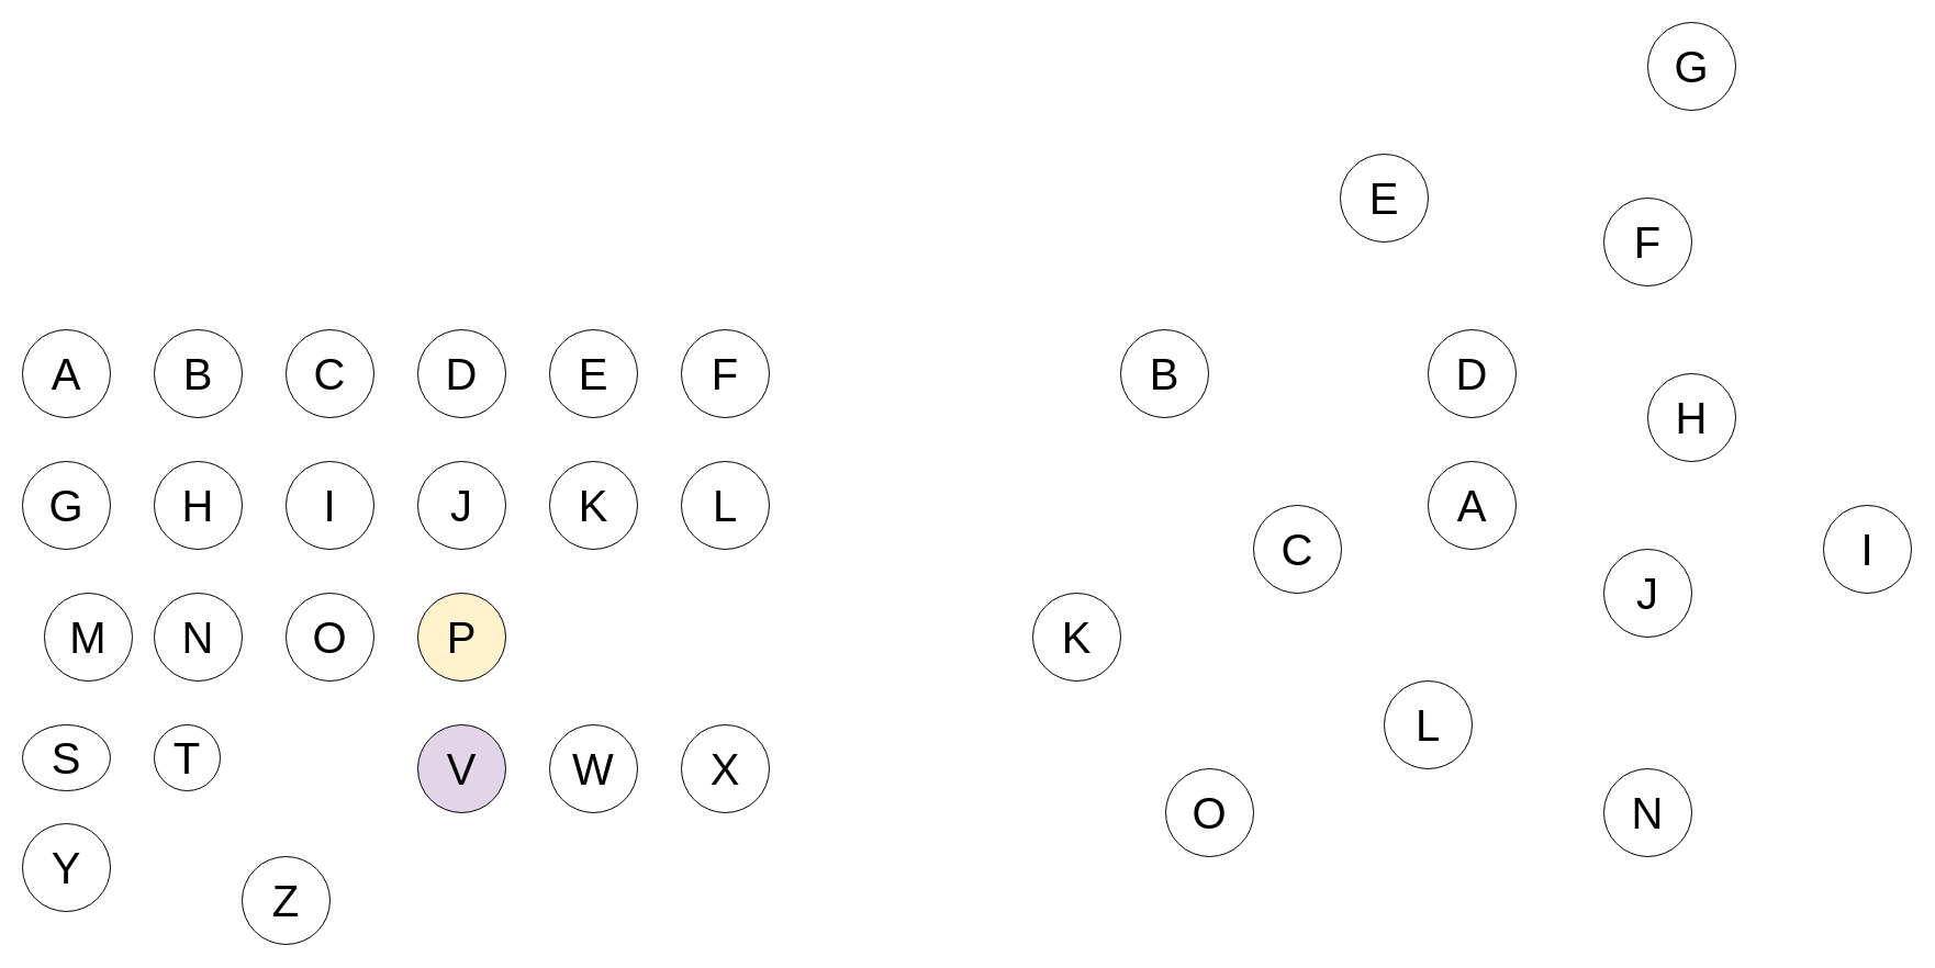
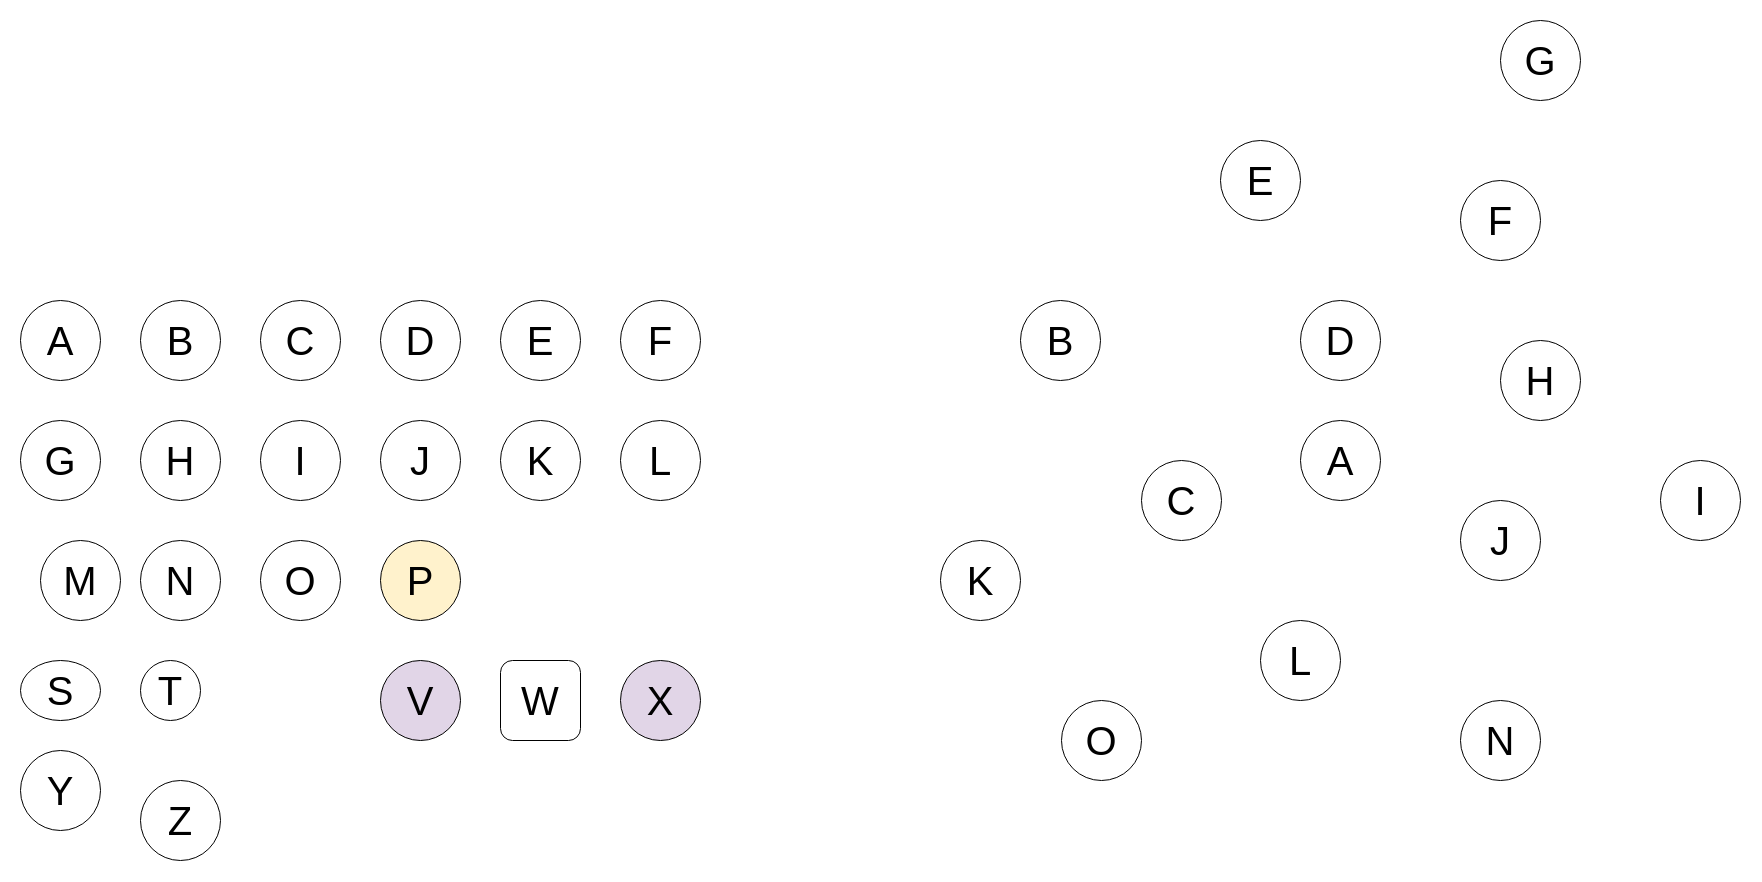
- <mxCell id="21" value="&lt;span style=&quot;font-size: 40px;&quot;&gt;W&lt;br&gt;&lt;/span&gt;" style="ellipse;whiteSpace=wrap;html=1;aspect=fixed;" vertex="1" parent="1"><mxGeometry x="500" y="660" width="80" height="80" as="geometry" /></mxCell>
+ <mxCell id="21" value="&lt;span style=&quot;font-size: 40px;&quot;&gt;W&lt;br&gt;&lt;/span&gt;" style="whiteSpace=wrap;html=1;aspect=fixed;rounded=1;" vertex="1" parent="1"><mxGeometry x="500" y="660" width="80" height="80" as="geometry" /></mxCell>
- <mxCell id="22" value="&lt;span style=&quot;font-size: 40px;&quot;&gt;X&lt;br&gt;&lt;/span&gt;" style="ellipse;whiteSpace=wrap;html=1;aspect=fixed;" vertex="1" parent="1"><mxGeometry x="620" y="660" width="80" height="80" as="geometry" /></mxCell>
+ <mxCell id="22" value="&lt;span style=&quot;font-size: 40px;&quot;&gt;X&lt;br&gt;&lt;/span&gt;" style="ellipse;whiteSpace=wrap;html=1;aspect=fixed;fillColor=#e1d5e7;" vertex="1" parent="1"><mxGeometry x="620" y="660" width="80" height="80" as="geometry" /></mxCell>
- <mxCell id="24" value="&lt;span style=&quot;font-size: 40px;&quot;&gt;Z&lt;br&gt;&lt;/span&gt;" style="ellipse;whiteSpace=wrap;html=1;aspect=fixed;" vertex="1" parent="1"><mxGeometry x="220" y="780" width="80" height="80" as="geometry" /></mxCell>
+ <mxCell id="24" value="&lt;span style=&quot;font-size: 40px;&quot;&gt;Z&lt;br&gt;&lt;/span&gt;" style="ellipse;whiteSpace=wrap;html=1;aspect=fixed;" vertex="1" parent="1"><mxGeometry x="140" y="780" width="80" height="80" as="geometry" /></mxCell>
